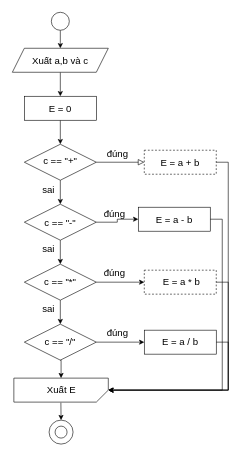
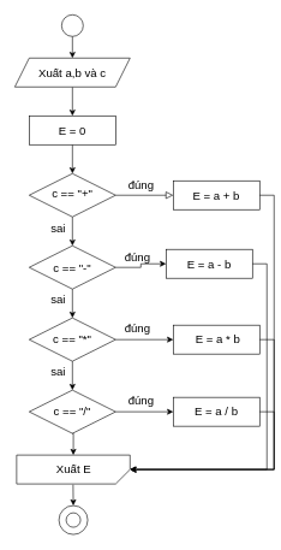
- <mxCell id="10" value="E = a + b" style="rounded=0;whiteSpace=wrap;html=1;fontSize=16;dashed=1;" parent="1" vertex="1"><mxGeometry x="240" y="250" width="120" height="40" as="geometry" /></mxCell>
+ <mxCell id="10" value="E = a + b" style="rounded=0;whiteSpace=wrap;html=1;fontSize=16;" parent="1" vertex="1"><mxGeometry x="240" y="250" width="120" height="40" as="geometry" /></mxCell>
- <mxCell id="24" value="&amp;nbsp;E = a * b" style="whiteSpace=wrap;html=1;fontSize=16;dashed=1;" parent="1" vertex="1"><mxGeometry x="240" y="450" width="120" height="40" as="geometry" /></mxCell>
+ <mxCell id="24" value="&amp;nbsp;E = a * b" style="whiteSpace=wrap;html=1;fontSize=16;" parent="1" vertex="1"><mxGeometry x="240" y="450" width="120" height="40" as="geometry" /></mxCell>
